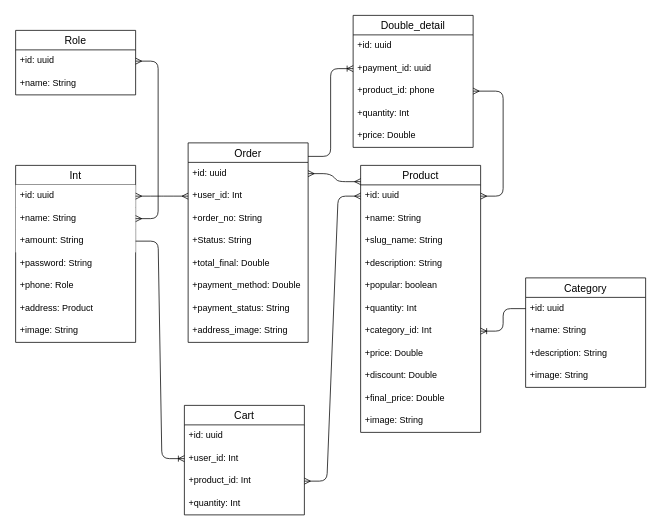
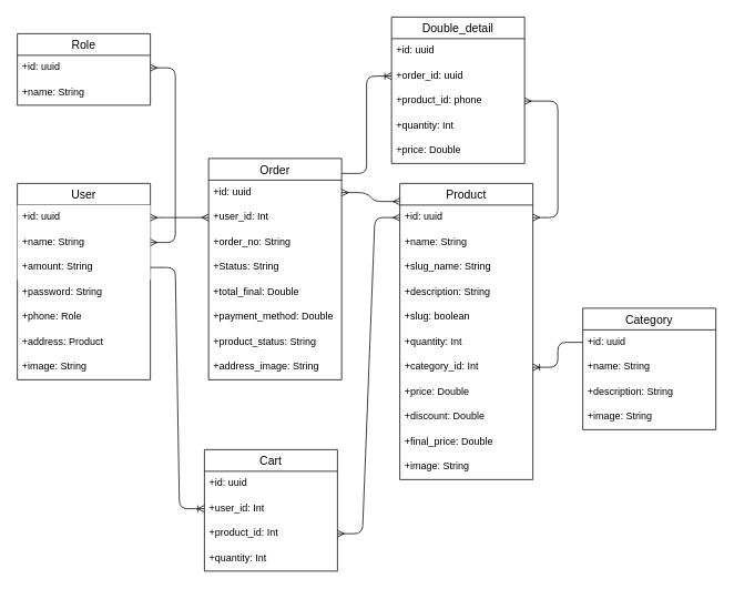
- <mxCell id="50" value="+payment_id: uuid" style="text;strokeColor=none;fillColor=none;spacingLeft=4;spacingRight=4;overflow=hidden;rotatable=0;points=[[0,0.5],[1,0.5]];portConstraint=eastwest;fontSize=12;" parent="48" vertex="1"><mxGeometry y="56" width="160" height="30" as="geometry" /></mxCell>
+ <mxCell id="50" value="+order_id: uuid" style="text;strokeColor=none;fillColor=none;spacingLeft=4;spacingRight=4;overflow=hidden;rotatable=0;points=[[0,0.5],[1,0.5]];portConstraint=eastwest;fontSize=12;" parent="48" vertex="1"><mxGeometry y="56" width="160" height="30" as="geometry" /></mxCell>
- <mxCell id="2" value="Int" style="swimlane;fontStyle=0;childLayout=stackLayout;horizontal=1;startSize=26;horizontalStack=0;resizeParent=1;resizeParentMax=0;resizeLast=0;collapsible=1;marginBottom=0;align=center;fontSize=14;gradientColor=#ffffff;sketch=0;flipV=0;flipH=1;" parent="1" vertex="1"><mxGeometry x="20" y="220" width="160" height="236" as="geometry"><mxRectangle x="120" y="160" width="50" height="26" as="alternateBounds" /></mxGeometry></mxCell>
+ <mxCell id="2" value="User" style="swimlane;fontStyle=0;childLayout=stackLayout;horizontal=1;startSize=26;horizontalStack=0;resizeParent=1;resizeParentMax=0;resizeLast=0;collapsible=1;marginBottom=0;align=center;fontSize=14;gradientColor=#ffffff;sketch=0;flipV=0;flipH=1;" parent="1" vertex="1"><mxGeometry x="20" y="220" width="160" height="236" as="geometry"><mxRectangle x="120" y="160" width="50" height="26" as="alternateBounds" /></mxGeometry></mxCell>
- <mxCell id="24" value="+popular: boolean" style="text;strokeColor=none;fillColor=none;spacingLeft=4;spacingRight=4;overflow=hidden;rotatable=0;points=[[0,0.5],[1,0.5]];portConstraint=eastwest;fontSize=12;sketch=0;" parent="19" vertex="1"><mxGeometry y="146" width="160" height="30" as="geometry" /></mxCell>
+ <mxCell id="24" value="+slug: boolean" style="text;strokeColor=none;fillColor=none;spacingLeft=4;spacingRight=4;overflow=hidden;rotatable=0;points=[[0,0.5],[1,0.5]];portConstraint=eastwest;fontSize=12;sketch=0;" parent="19" vertex="1"><mxGeometry y="146" width="160" height="30" as="geometry" /></mxCell>
- <mxCell id="44" value="+payment_status: String" style="text;strokeColor=none;fillColor=none;spacingLeft=4;spacingRight=4;overflow=hidden;rotatable=0;points=[[0,0.5],[1,0.5]];portConstraint=eastwest;fontSize=12;sketch=0;" parent="37" vertex="1"><mxGeometry y="206" width="160" height="30" as="geometry" /></mxCell>
+ <mxCell id="44" value="+product_status: String" style="text;strokeColor=none;fillColor=none;spacingLeft=4;spacingRight=4;overflow=hidden;rotatable=0;points=[[0,0.5],[1,0.5]];portConstraint=eastwest;fontSize=12;sketch=0;" parent="37" vertex="1"><mxGeometry y="206" width="160" height="30" as="geometry" /></mxCell>
